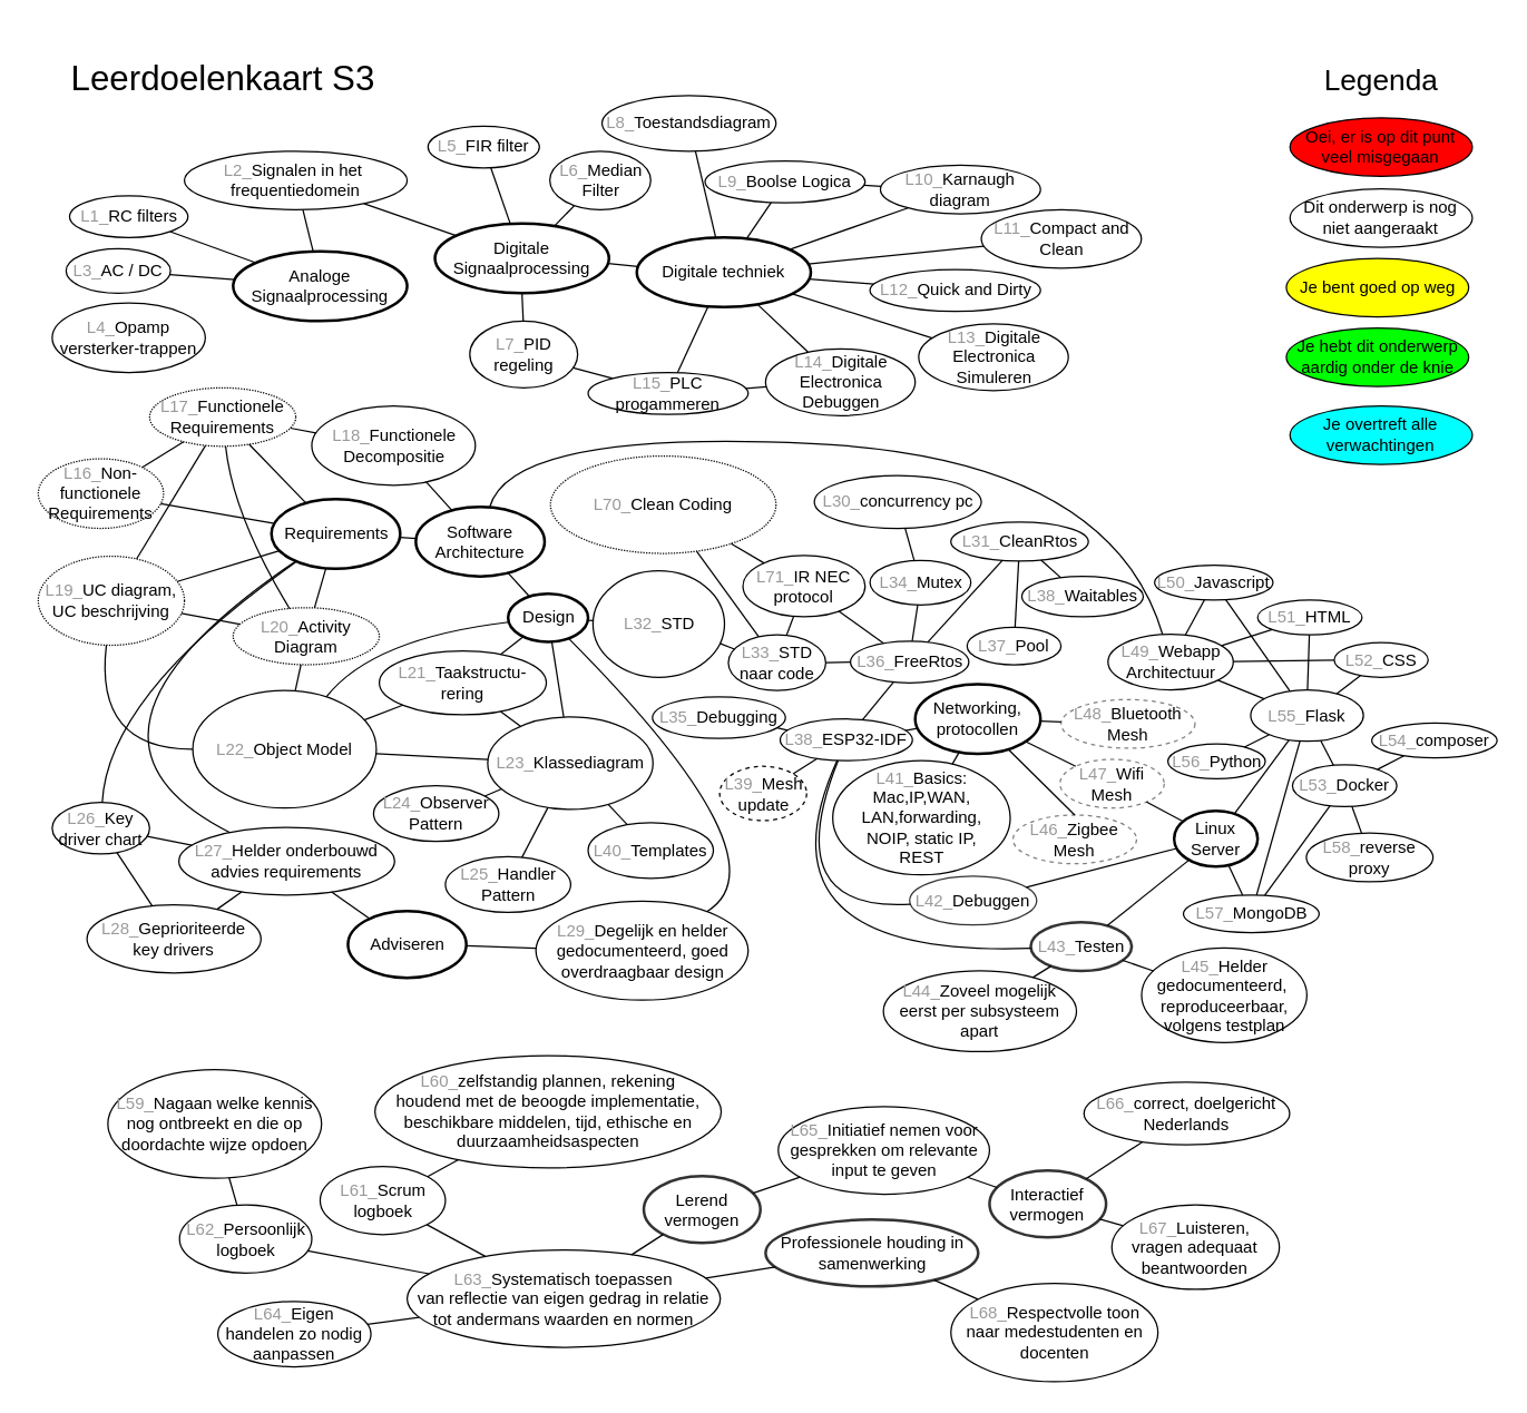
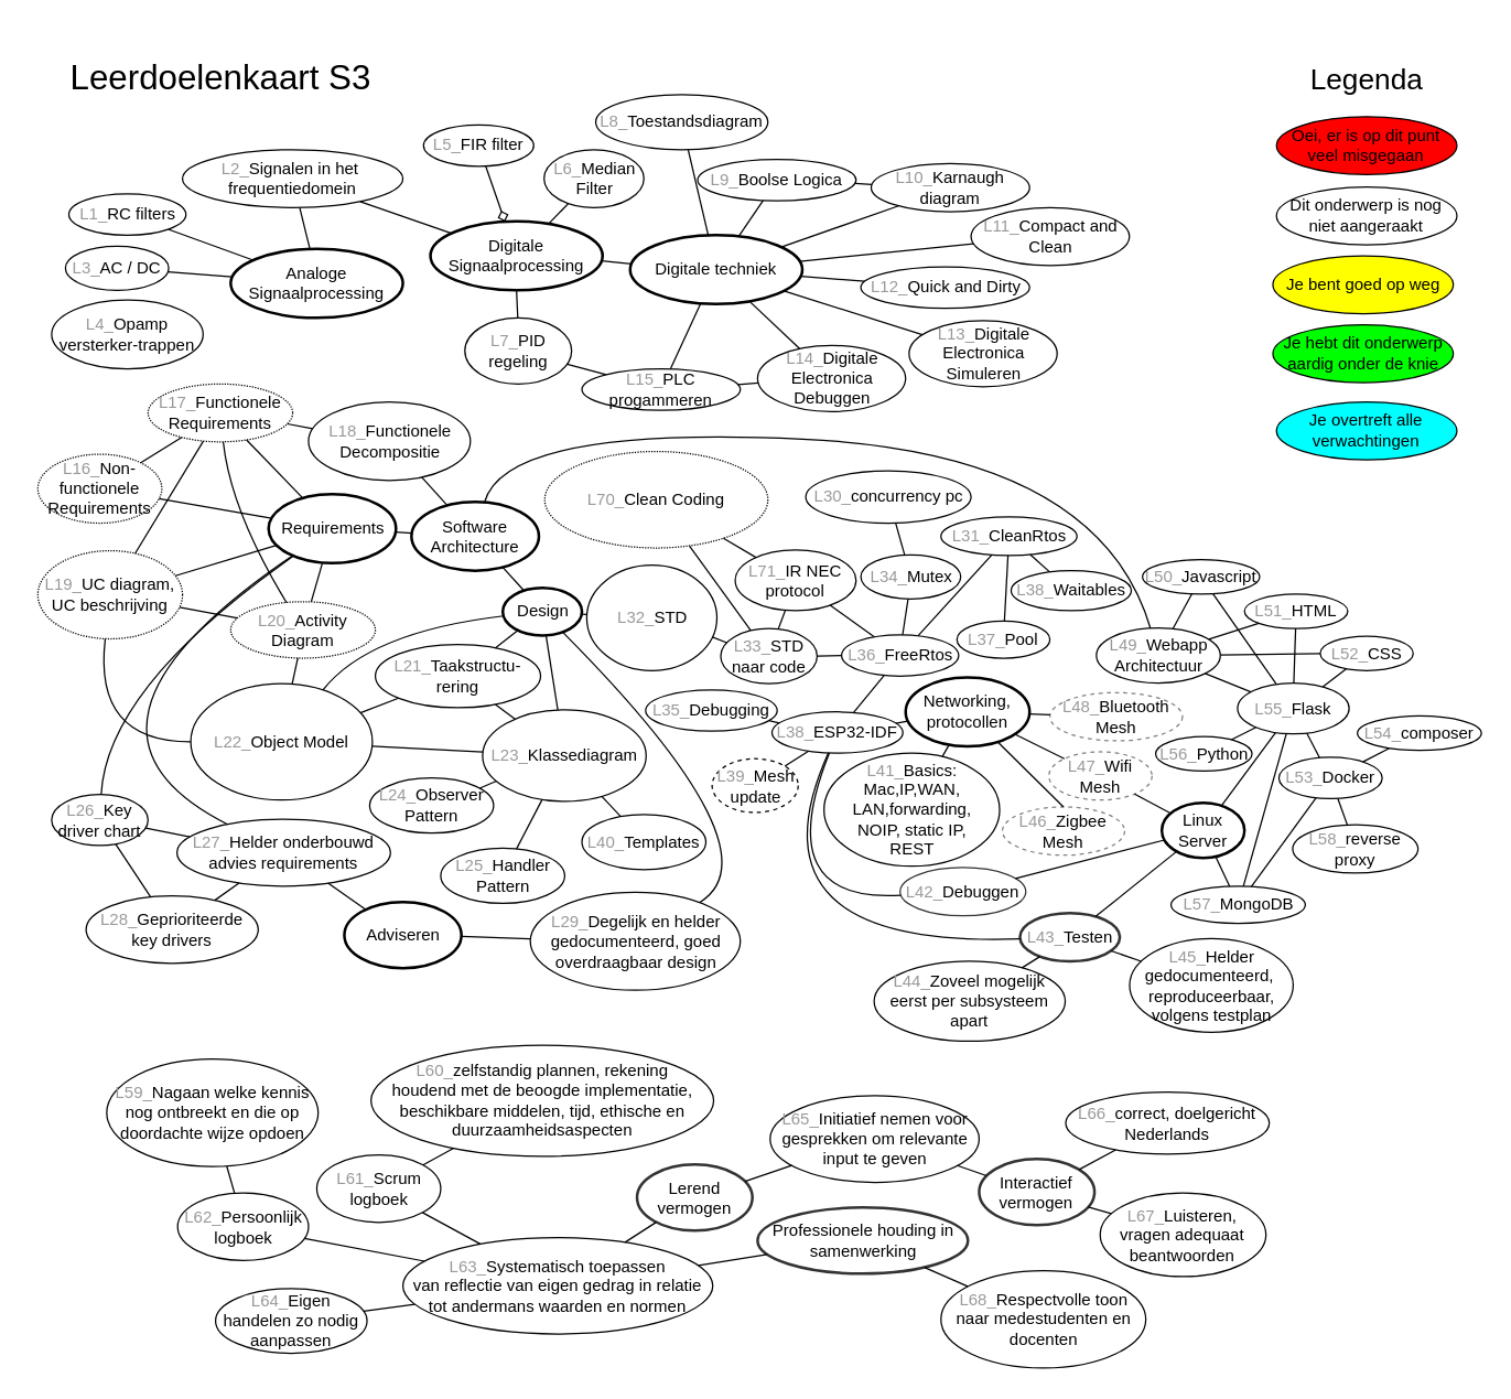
- <mxCell id="15" style="rounded=0;orthogonalLoop=1;jettySize=auto;html=1;endArrow=none;endFill=0;" parent="1" source="13" target="11" edge="1"><mxGeometry relative="1" as="geometry"><mxPoint x="270" y="156" as="sourcePoint" /><mxPoint x="337" y="179" as="targetPoint" /></mxGeometry></mxCell>
+ <mxCell id="15" style="rounded=0;orthogonalLoop=1;jettySize=auto;html=1;endArrow=diamond;endFill=0;" parent="1" source="13" target="11" edge="1"><mxGeometry relative="1" as="geometry"><mxPoint x="270" y="156" as="sourcePoint" /><mxPoint x="337" y="179" as="targetPoint" /></mxGeometry></mxCell>
- <mxCell id="159" value="&lt;font color=&quot;#999999&quot;&gt;L66_&lt;/font&gt;correct, doelgericht Nederlands" style="ellipse;whiteSpace=wrap;html=1;" parent="1" vertex="1"><mxGeometry x="778.25" y="777" width="147.75" height="45" as="geometry" /></mxCell>
+ <mxCell id="159" value="&lt;font color=&quot;#999999&quot;&gt;L66_&lt;/font&gt;correct, doelgericht Nederlands" style="ellipse;whiteSpace=wrap;html=1;" parent="1" vertex="1"><mxGeometry x="773.25" y="792" width="147.75" height="45" as="geometry" /></mxCell>
